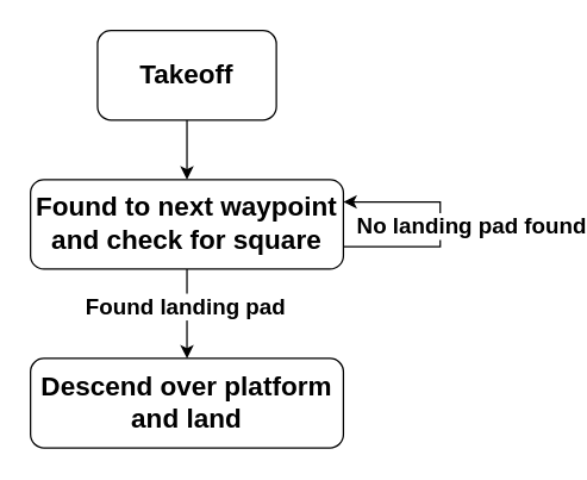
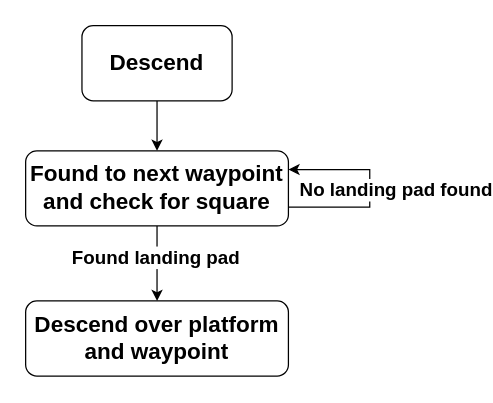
- <mxCell id="6" value="&lt;font style=&quot;font-size: 18px;&quot;&gt;&lt;b&gt;Takeoff&lt;/b&gt;&lt;/font&gt;" style="rounded=1;whiteSpace=wrap;html=1;" vertex="1" parent="1"><mxGeometry x="65" y="20" width="120" height="60" as="geometry" /></mxCell>
+ <mxCell id="6" value="&lt;font style=&quot;font-size: 18px;&quot;&gt;&lt;b&gt;Descend&lt;/b&gt;&lt;/font&gt;" style="rounded=1;whiteSpace=wrap;html=1;" vertex="1" parent="1"><mxGeometry x="65" y="20" width="120" height="60" as="geometry" /></mxCell>
- <mxCell id="7" value="&lt;b style=&quot;font-size: 18px;&quot;&gt;Descend over platform and land&lt;/b&gt;" style="rounded=1;whiteSpace=wrap;html=1;" vertex="1" parent="1"><mxGeometry x="20" y="240" width="210" height="60" as="geometry" /></mxCell>
+ <mxCell id="7" value="&lt;b style=&quot;font-size: 18px;&quot;&gt;Descend over platform and waypoint&lt;/b&gt;" style="rounded=1;whiteSpace=wrap;html=1;" vertex="1" parent="1"><mxGeometry x="20" y="240" width="210" height="60" as="geometry" /></mxCell>
